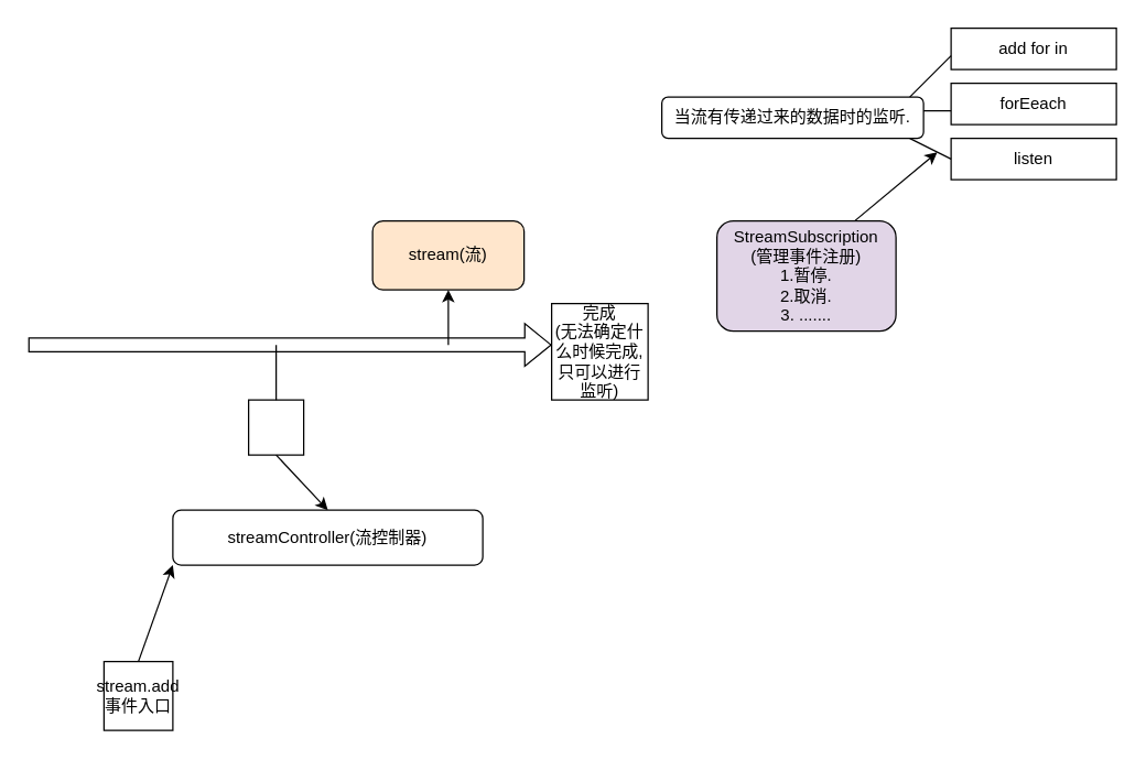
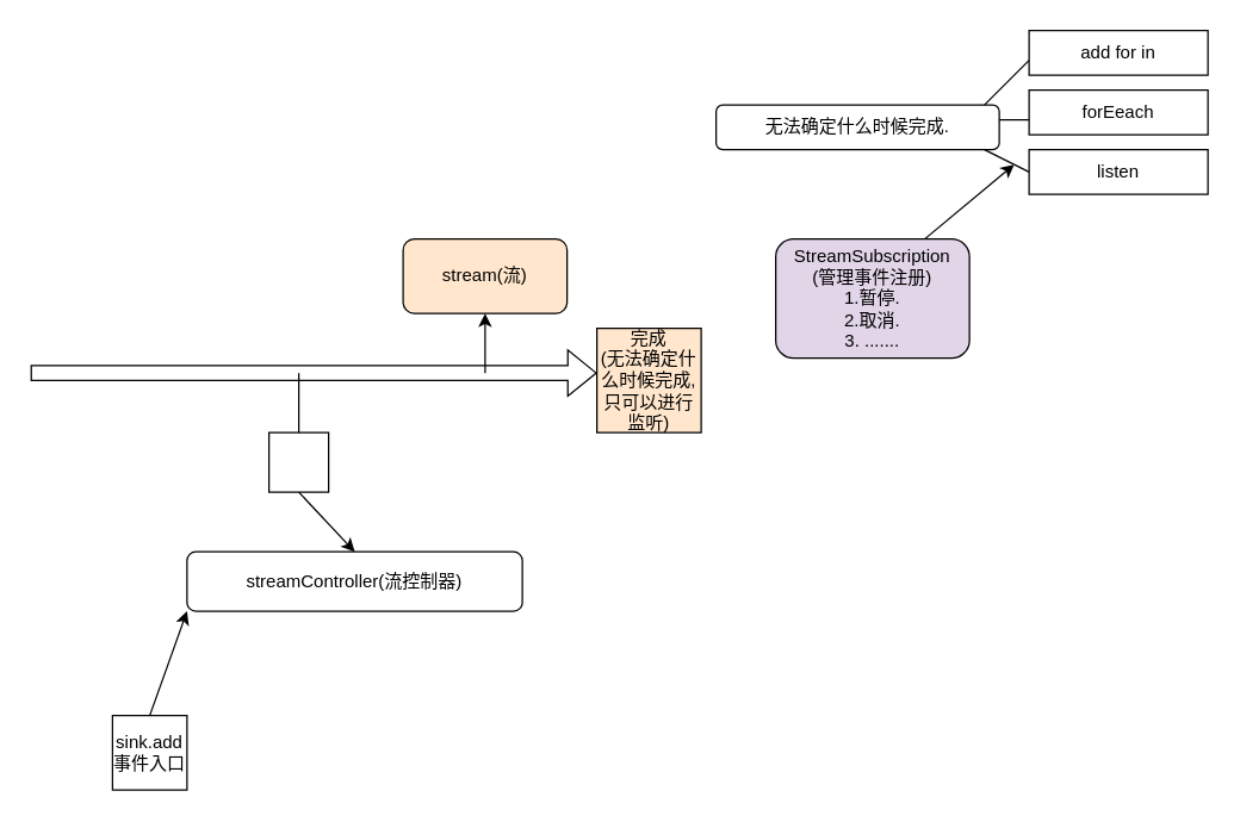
- <mxCell id="10" value="当流有传递过来的数据时的监听.&lt;br&gt;" style="rounded=1;whiteSpace=wrap;html=1;" parent="1" vertex="1"><mxGeometry x="480" y="70" width="190" height="30" as="geometry" /></mxCell>
+ <mxCell id="10" value="无法确定什么时候完成.&lt;br&gt;" style="rounded=1;whiteSpace=wrap;html=1;" parent="1" vertex="1"><mxGeometry x="480" y="70" width="190" height="30" as="geometry" /></mxCell>
- <mxCell id="9" value="完成&lt;br&gt;(无法确定什么时候完成,只可以进行监听)" style="whiteSpace=wrap;html=1;aspect=fixed;" parent="1" vertex="1"><mxGeometry x="400" y="220" width="70" height="70" as="geometry" /></mxCell>
+ <mxCell id="9" value="完成&lt;br&gt;(无法确定什么时候完成,只可以进行监听)" style="whiteSpace=wrap;html=1;aspect=fixed;fillColor=#ffe6cc;" parent="1" vertex="1"><mxGeometry x="400" y="220" width="70" height="70" as="geometry" /></mxCell>
- <mxCell id="19" value="stream.add&lt;br&gt;事件入口" style="whiteSpace=wrap;html=1;aspect=fixed;" parent="1" vertex="1"><mxGeometry x="75" y="480" width="50" height="50" as="geometry" /></mxCell>
+ <mxCell id="19" value="sink.add&lt;br&gt;事件入口" style="whiteSpace=wrap;html=1;aspect=fixed;" parent="1" vertex="1"><mxGeometry x="75" y="480" width="50" height="50" as="geometry" /></mxCell>
